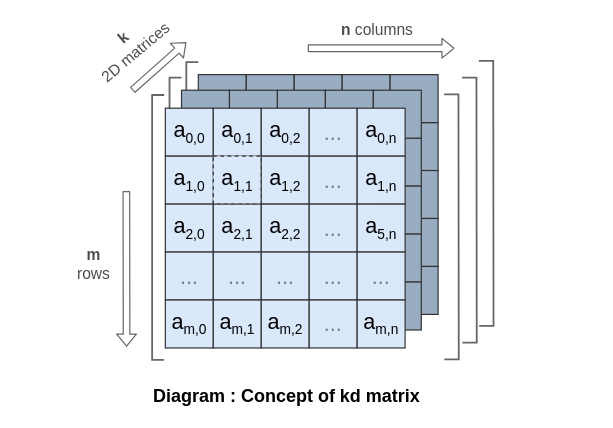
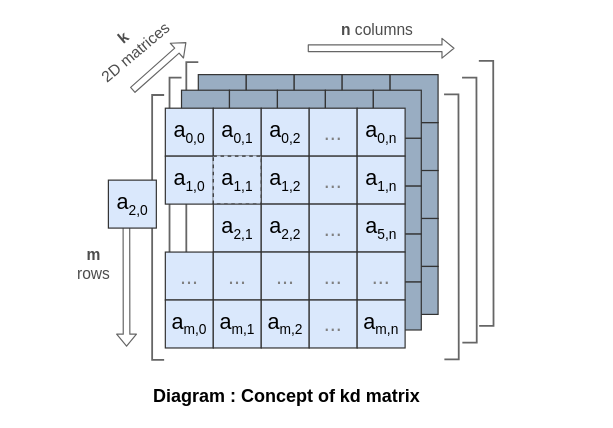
- <mxCell id="40" value="a&lt;sub&gt;&lt;font style=&quot;font-size: 23px&quot;&gt;2,0&lt;/font&gt;&lt;/sub&gt;" style="whiteSpace=wrap;html=1;aspect=fixed;strokeWidth=2;fontSize=36;strokeColor=#333333;fillColor=#DAE8FC;" parent="1" vertex="1"><mxGeometry x="275" y="338" width="80" height="80" as="geometry" /></mxCell>
+ <mxCell id="40" value="a&lt;sub&gt;&lt;font style=&quot;font-size: 23px&quot;&gt;2,0&lt;/font&gt;&lt;/sub&gt;" style="whiteSpace=wrap;html=1;aspect=fixed;strokeWidth=2;fontSize=36;strokeColor=#333333;fillColor=#DAE8FC;" parent="1" vertex="1"><mxGeometry x="180" y="298" width="80" height="80" as="geometry" /></mxCell>
